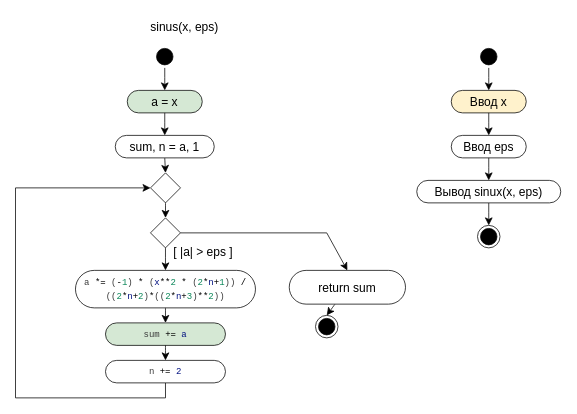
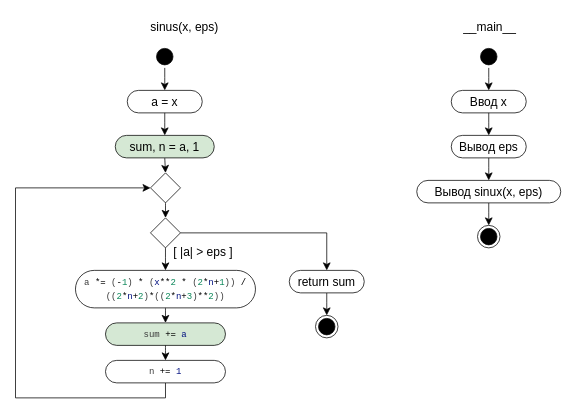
+ <mxCell id="25" value="__main__" style="text;html=1;align=center;verticalAlign=middle;resizable=0;points=[];autosize=1;strokeColor=none;fillColor=none;fontSize=16;" parent="1" vertex="1"><mxGeometry x="607" y="20" width="90" height="30" as="geometry" /></mxCell>
- <mxCell id="5" value="a = x" style="html=1;whiteSpace=wrap;fontSize=16;rounded=1;arcSize=50;fillColor=#d5e8d4;" parent="1" vertex="1"><mxGeometry x="169" y="120" width="100" height="30" as="geometry" /></mxCell>
+ <mxCell id="5" value="a = x" style="html=1;whiteSpace=wrap;fontSize=16;rounded=1;arcSize=50;" parent="1" vertex="1"><mxGeometry x="169" y="120" width="100" height="30" as="geometry" /></mxCell>
- <mxCell id="26" value="Ввод x" style="html=1;whiteSpace=wrap;fontSize=16;rounded=1;arcSize=50;fillColor=#fff2cc;" parent="1" vertex="1"><mxGeometry x="601" y="120" width="100" height="30" as="geometry" /></mxCell>
+ <mxCell id="26" value="Ввод x" style="html=1;whiteSpace=wrap;fontSize=16;rounded=1;arcSize=50;" parent="1" vertex="1"><mxGeometry x="601" y="120" width="100" height="30" as="geometry" /></mxCell>
- <mxCell id="8" value="sum, n = a, 1" style="html=1;whiteSpace=wrap;fontSize=16;rounded=1;arcSize=50;" parent="1" vertex="1"><mxGeometry x="153" y="180" width="132" height="30" as="geometry" /></mxCell>
+ <mxCell id="8" value="sum, n = a, 1" style="html=1;whiteSpace=wrap;fontSize=16;rounded=1;arcSize=50;fillColor=#d5e8d4;" parent="1" vertex="1"><mxGeometry x="153" y="180" width="132" height="30" as="geometry" /></mxCell>
- <mxCell id="28" value="Ввод eps" style="html=1;whiteSpace=wrap;fontSize=16;rounded=1;arcSize=50;" parent="1" vertex="1"><mxGeometry x="601" y="180" width="100" height="30" as="geometry" /></mxCell>
+ <mxCell id="28" value="Вывод eps" style="html=1;whiteSpace=wrap;fontSize=16;rounded=1;arcSize=50;" parent="1" vertex="1"><mxGeometry x="601" y="180" width="100" height="30" as="geometry" /></mxCell>
- <mxCell id="21" value="return sum" style="html=1;whiteSpace=wrap;fontSize=16;rounded=1;arcSize=50;" parent="1" vertex="1"><mxGeometry x="385" y="360" width="155" height="45" as="geometry" /></mxCell>
+ <mxCell id="21" value="return sum" style="html=1;whiteSpace=wrap;fontSize=16;rounded=1;arcSize=50;" parent="1" vertex="1"><mxGeometry x="385" y="360" width="100" height="30" as="geometry" /></mxCell>
- <mxCell id="33" value="&lt;div style=&quot;font-family: Menlo, Monaco, &amp;quot;Courier New&amp;quot;, monospace; font-size: 12px; line-height: 18px;&quot;&gt;&lt;span style=&quot;color: rgb(59, 59, 59);&quot;&gt;n &lt;span style=&quot;color: #000000;&quot;&gt;+=&lt;/span&gt;&amp;nbsp;&lt;/span&gt;&lt;font color=&quot;#001080&quot;&gt;2&lt;/font&gt;&lt;/div&gt;" style="html=1;whiteSpace=wrap;fontSize=16;rounded=1;arcSize=50;" vertex="1" parent="1"><mxGeometry x="139.97" y="480" width="160" height="30" as="geometry" /></mxCell>
+ <mxCell id="33" value="&lt;div style=&quot;font-family: Menlo, Monaco, &amp;quot;Courier New&amp;quot;, monospace; font-size: 12px; line-height: 18px;&quot;&gt;&lt;span style=&quot;color: rgb(59, 59, 59);&quot;&gt;n &lt;span style=&quot;color: #000000;&quot;&gt;+=&lt;/span&gt;&amp;nbsp;&lt;/span&gt;&lt;font color=&quot;#001080&quot;&gt;1&lt;/font&gt;&lt;/div&gt;" style="html=1;whiteSpace=wrap;fontSize=16;rounded=1;arcSize=50;" vertex="1" parent="1"><mxGeometry x="139.97" y="480" width="160" height="30" as="geometry" /></mxCell>
